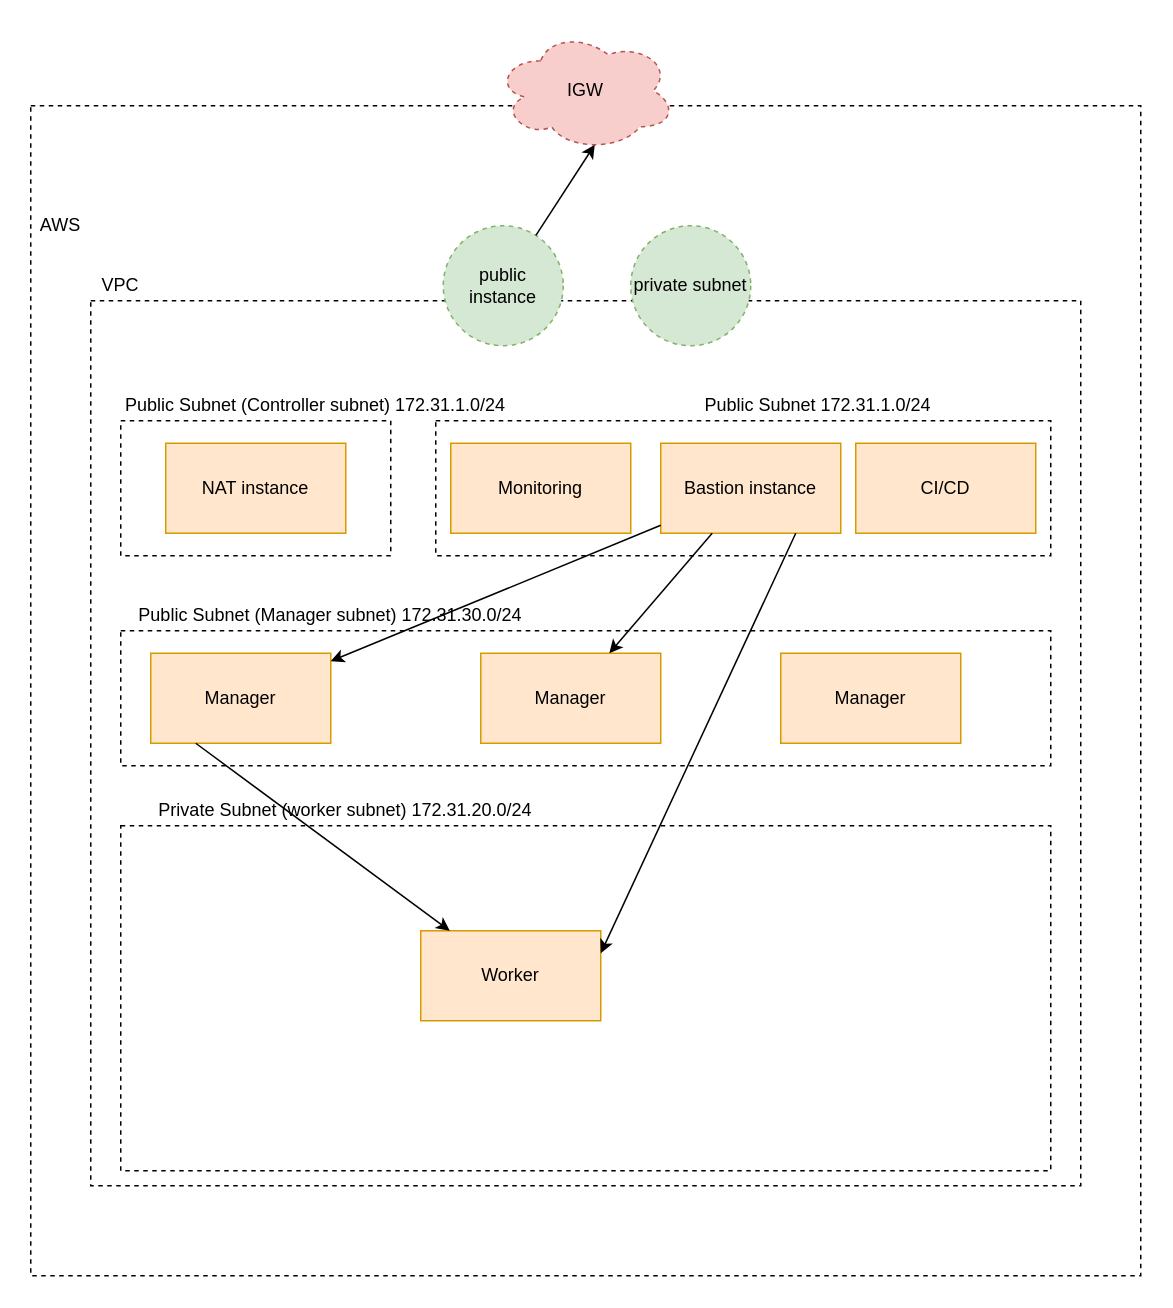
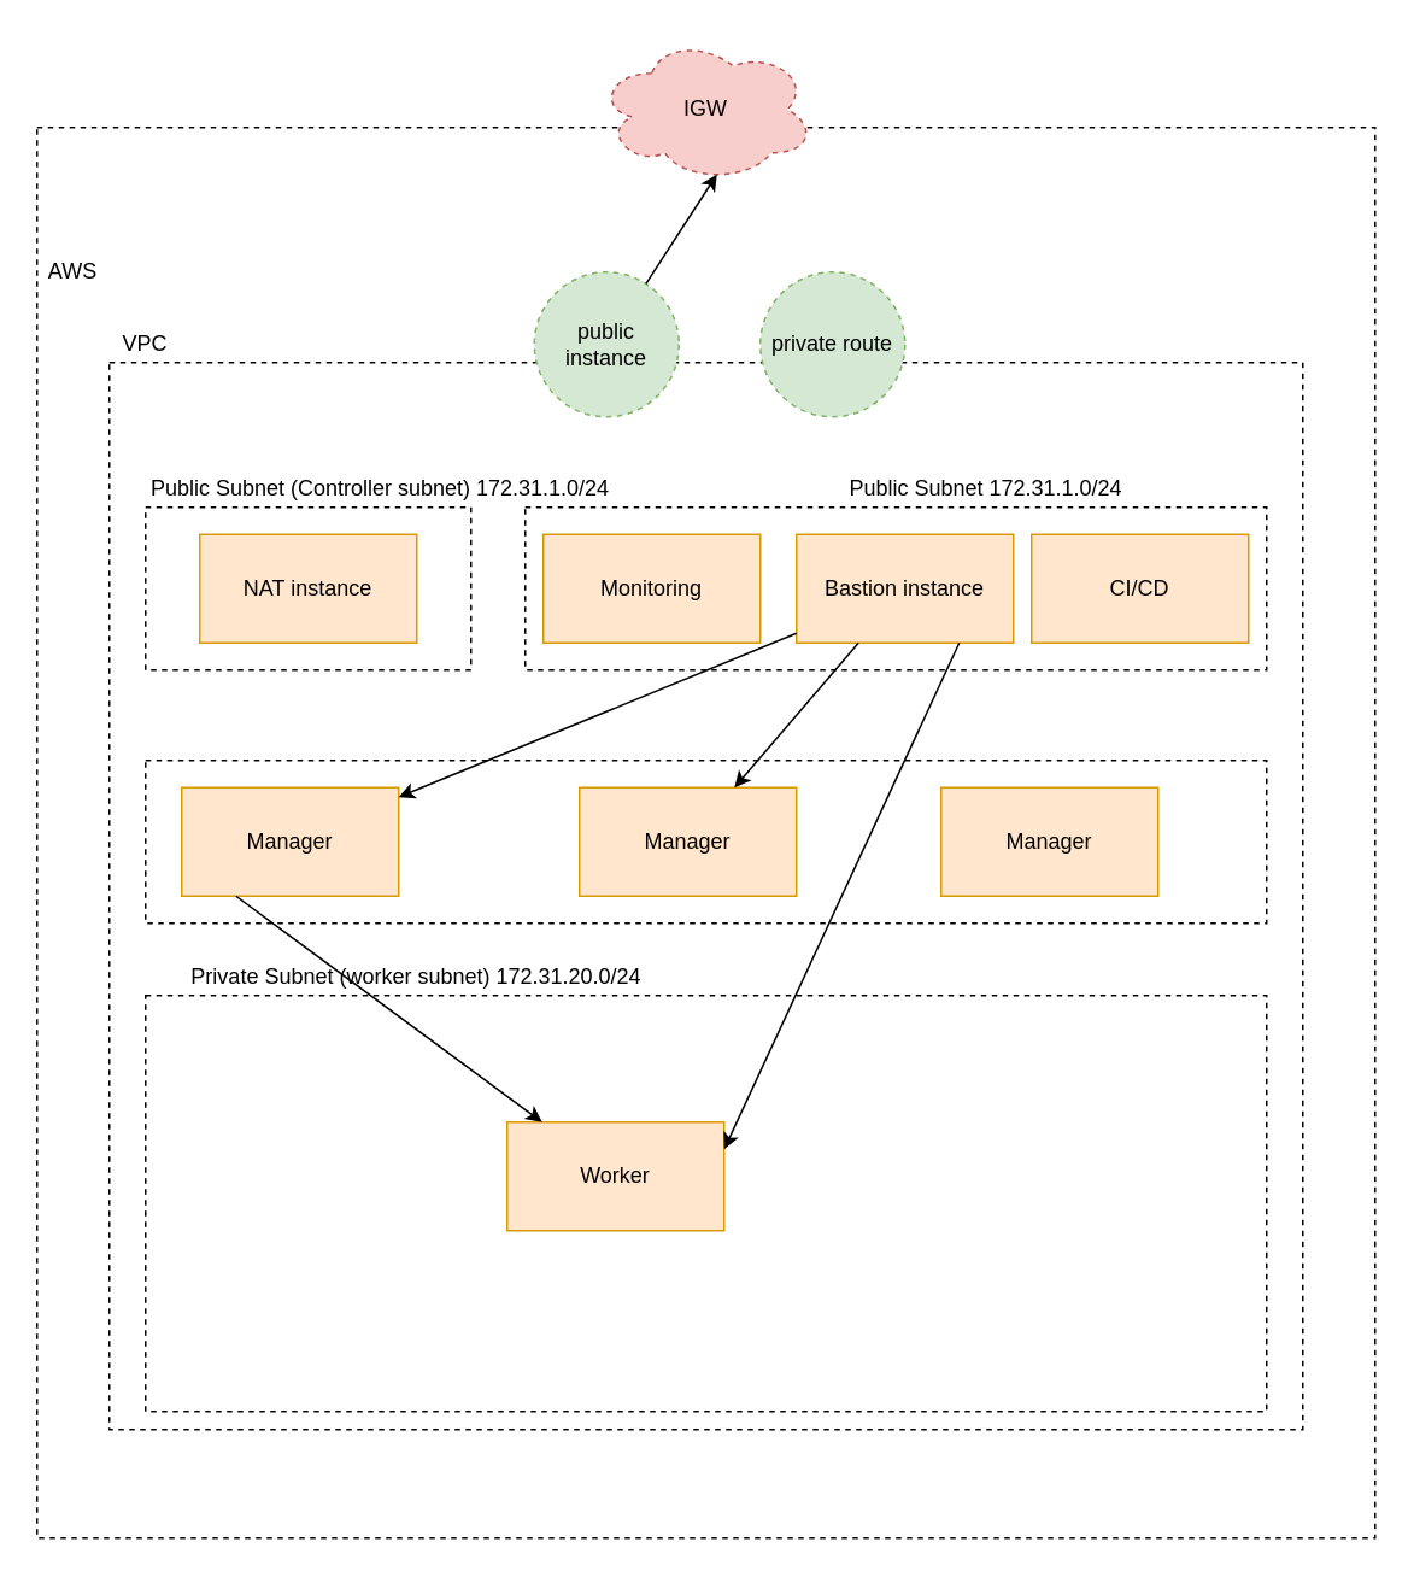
- <mxCell id="23" value="private subnet" style="ellipse;whiteSpace=wrap;html=1;aspect=fixed;dashed=1;fillColor=#d5e8d4;strokeColor=#82b366;" parent="1" vertex="1"><mxGeometry x="420" y="150" width="80" height="80" as="geometry" /></mxCell>
+ <mxCell id="23" value="private route" style="ellipse;whiteSpace=wrap;html=1;aspect=fixed;dashed=1;fillColor=#d5e8d4;strokeColor=#82b366;" parent="1" vertex="1"><mxGeometry x="420" y="150" width="80" height="80" as="geometry" /></mxCell>
- <mxCell id="14" value="Public Subnet (Manager subnet) 172.31.30.0/24" style="text;html=1;strokeColor=none;fillColor=none;align=center;verticalAlign=middle;whiteSpace=wrap;rounded=0;" parent="1" vertex="1"><mxGeometry x="80" y="400" width="280" height="20" as="geometry" /></mxCell>
